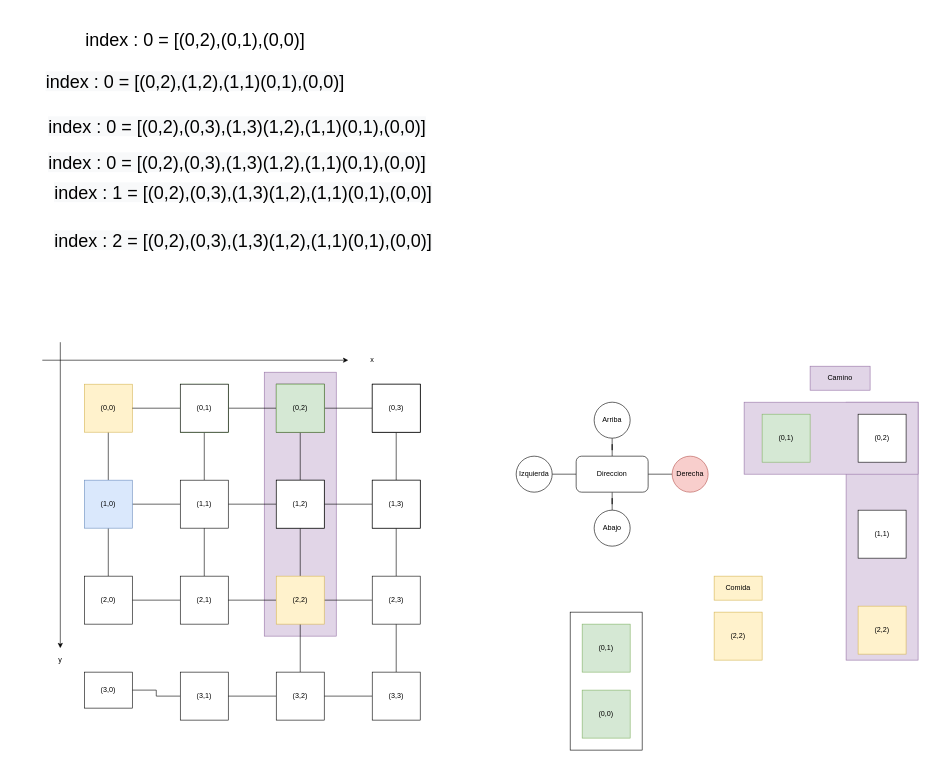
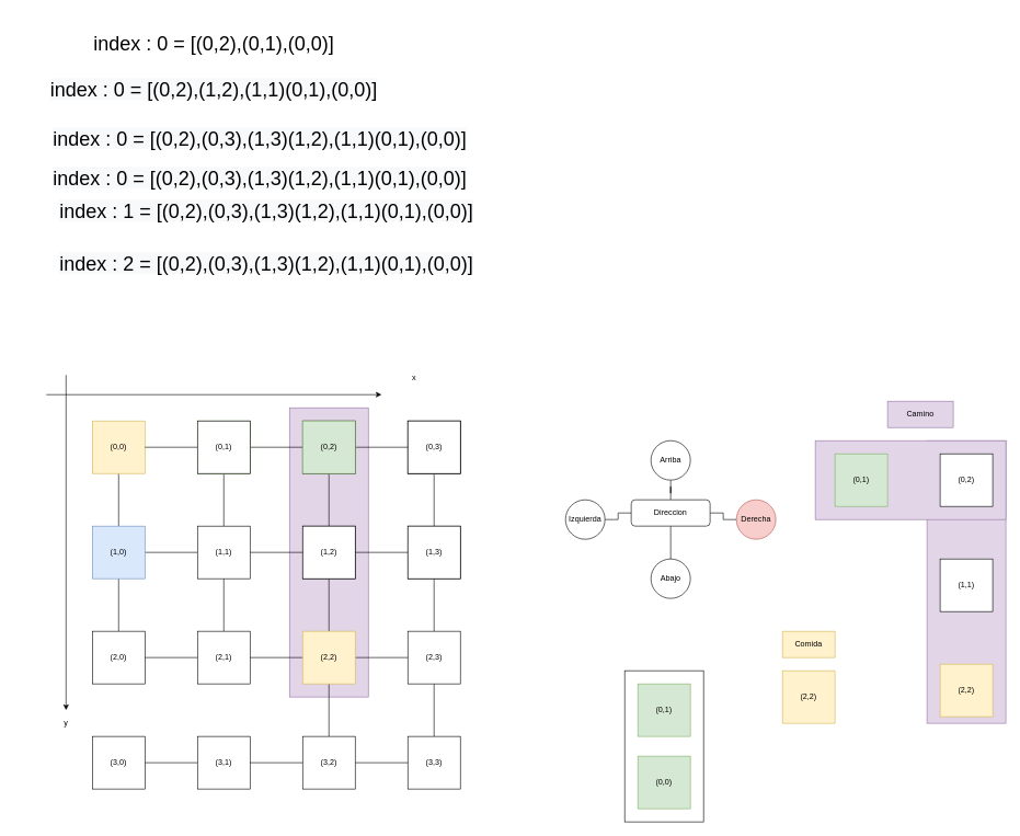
- <mxCell id="29" value="x" style="text;html=1;strokeColor=none;fillColor=none;align=center;verticalAlign=middle;whiteSpace=wrap;rounded=0;" parent="1" vertex="1"><mxGeometry x="600" y="590" width="40" height="20" as="geometry" /></mxCell>
+ <mxCell id="29" value="x" style="text;html=1;strokeColor=none;fillColor=none;align=center;verticalAlign=middle;whiteSpace=wrap;rounded=0;" parent="1" vertex="1"><mxGeometry x="610" y="565" width="40" height="20" as="geometry" /></mxCell>
- <mxCell id="35" value="Direccion" style="rounded=1;whiteSpace=wrap;html=1;" parent="1" vertex="1"><mxGeometry x="960" y="760" width="120" height="60" as="geometry" /></mxCell>
+ <mxCell id="35" value="Direccion" style="rounded=1;whiteSpace=wrap;html=1;" parent="1" vertex="1"><mxGeometry x="960" y="760" width="120" height="40" as="geometry" /></mxCell>
- <mxCell id="68" value="(3,0)" style="whiteSpace=wrap;html=1;aspect=fixed;" vertex="1" parent="1"><mxGeometry x="140" y="1120" width="80" height="60" as="geometry" /></mxCell>
+ <mxCell id="68" value="(3,0)" style="whiteSpace=wrap;html=1;aspect=fixed;" vertex="1" parent="1"><mxGeometry x="140" y="1120" width="80" height="80" as="geometry" /></mxCell>
